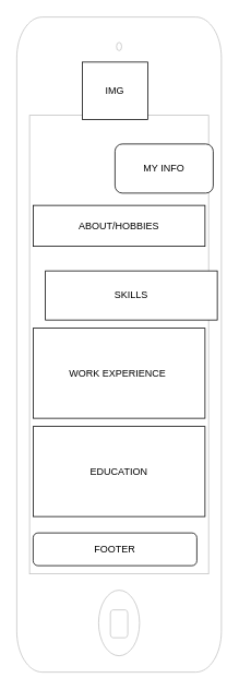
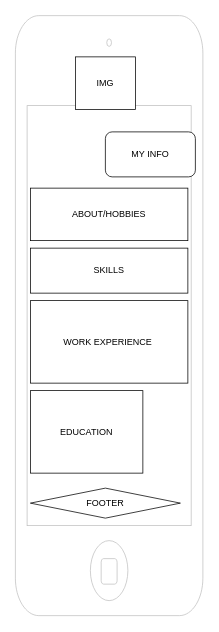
- <mxCell id="5" value="ABOUT/HOBBIES" style="rounded=0;whiteSpace=wrap;html=1;" vertex="1" parent="1"><mxGeometry x="40" y="250" width="210" height="50" as="geometry" /></mxCell>
+ <mxCell id="5" value="ABOUT/HOBBIES" style="rounded=0;whiteSpace=wrap;html=1;" vertex="1" parent="1"><mxGeometry x="40" y="250" width="210" height="70" as="geometry" /></mxCell>
- <mxCell id="7" value="SKILLS" style="rounded=0;whiteSpace=wrap;html=1;" vertex="1" parent="1"><mxGeometry x="55" y="330" width="210" height="60" as="geometry" /></mxCell>
+ <mxCell id="7" value="SKILLS" style="rounded=0;whiteSpace=wrap;html=1;" vertex="1" parent="1"><mxGeometry x="40" y="330" width="210" height="60" as="geometry" /></mxCell>
- <mxCell id="8" value="EDUCATION" style="rounded=0;whiteSpace=wrap;html=1;" vertex="1" parent="1"><mxGeometry x="40" y="520" width="210" height="110" as="geometry" /></mxCell>
+ <mxCell id="8" value="EDUCATION" style="rounded=0;whiteSpace=wrap;html=1;" vertex="1" parent="1"><mxGeometry x="40" y="520" width="150" height="110" as="geometry" /></mxCell>
- <mxCell id="9" value="FOOTER" style="rounded=1;whiteSpace=wrap;html=1;" vertex="1" parent="1"><mxGeometry x="40" y="650" width="200" height="40" as="geometry" /></mxCell>
+ <mxCell id="9" value="FOOTER" style="rhombus;whiteSpace=wrap;html=1;" vertex="1" parent="1"><mxGeometry x="40" y="650" width="200" height="40" as="geometry" /></mxCell>
